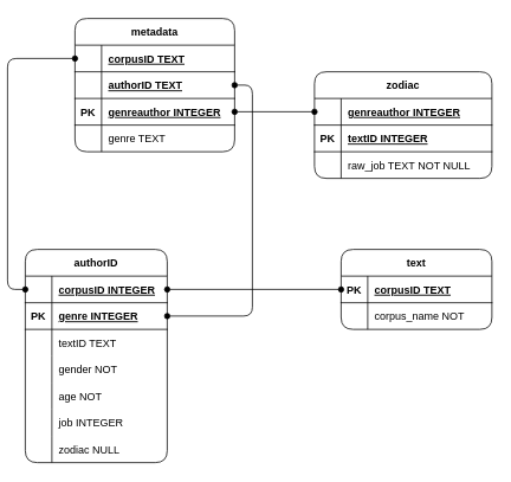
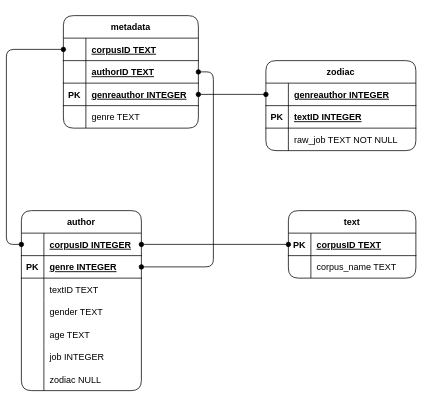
- <mxCell id="9" value="authorID" style="shape=table;startSize=30;container=1;collapsible=1;childLayout=tableLayout;fixedRows=1;rowLines=0;fontStyle=1;align=center;resizeLast=1;swimlaneLine=1;rounded=1;" vertex="1" parent="1"><mxGeometry x="20" y="280" width="160" height="240" as="geometry" /></mxCell>
+ <mxCell id="9" value="author" style="shape=table;startSize=30;container=1;collapsible=1;childLayout=tableLayout;fixedRows=1;rowLines=0;fontStyle=1;align=center;resizeLast=1;swimlaneLine=1;rounded=1;" vertex="1" parent="1"><mxGeometry x="20" y="280" width="160" height="240" as="geometry" /></mxCell>
- <mxCell id="8" value="corpus_name NOT" style="shape=partialRectangle;overflow=hidden;connectable=0;fillColor=none;align=left;strokeColor=inherit;top=0;left=0;bottom=0;right=0;spacingLeft=6;" vertex="1" parent="6"><mxGeometry x="30" width="140" height="30" as="geometry"><mxRectangle width="140" height="30" as="alternateBounds" /></mxGeometry></mxCell>
+ <mxCell id="8" value="corpus_name TEXT" style="shape=partialRectangle;overflow=hidden;connectable=0;fillColor=none;align=left;strokeColor=inherit;top=0;left=0;bottom=0;right=0;spacingLeft=6;" vertex="1" parent="6"><mxGeometry x="30" width="140" height="30" as="geometry"><mxRectangle width="140" height="30" as="alternateBounds" /></mxGeometry></mxCell>
- <mxCell id="21" value="gender NOT" style="shape=partialRectangle;overflow=hidden;connectable=0;fillColor=none;align=left;strokeColor=inherit;top=0;left=0;bottom=0;right=0;spacingLeft=6;" vertex="1" parent="19"><mxGeometry x="30" width="130" height="30" as="geometry"><mxRectangle width="130" height="30" as="alternateBounds" /></mxGeometry></mxCell>
+ <mxCell id="21" value="gender TEXT" style="shape=partialRectangle;overflow=hidden;connectable=0;fillColor=none;align=left;strokeColor=inherit;top=0;left=0;bottom=0;right=0;spacingLeft=6;" vertex="1" parent="19"><mxGeometry x="30" width="130" height="30" as="geometry"><mxRectangle width="130" height="30" as="alternateBounds" /></mxGeometry></mxCell>
- <mxCell id="24" value="age NOT" style="shape=partialRectangle;overflow=hidden;connectable=0;fillColor=none;align=left;strokeColor=inherit;top=0;left=0;bottom=0;right=0;spacingLeft=6;" vertex="1" parent="22"><mxGeometry x="30" width="130" height="30" as="geometry"><mxRectangle width="130" height="30" as="alternateBounds" /></mxGeometry></mxCell>
+ <mxCell id="24" value="age TEXT" style="shape=partialRectangle;overflow=hidden;connectable=0;fillColor=none;align=left;strokeColor=inherit;top=0;left=0;bottom=0;right=0;spacingLeft=6;" vertex="1" parent="22"><mxGeometry x="30" width="130" height="30" as="geometry"><mxRectangle width="130" height="30" as="alternateBounds" /></mxGeometry></mxCell>
